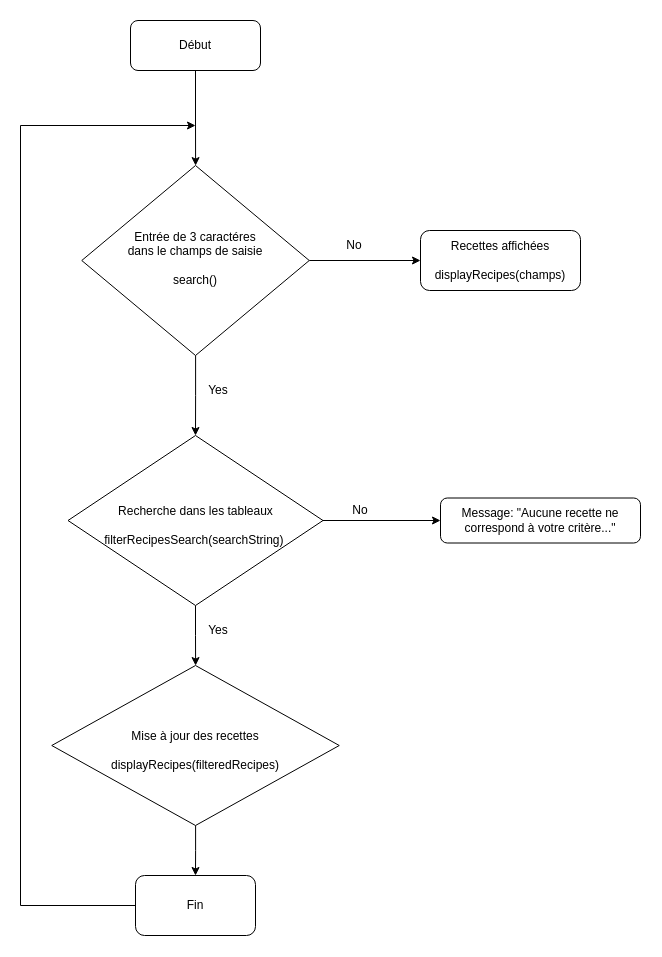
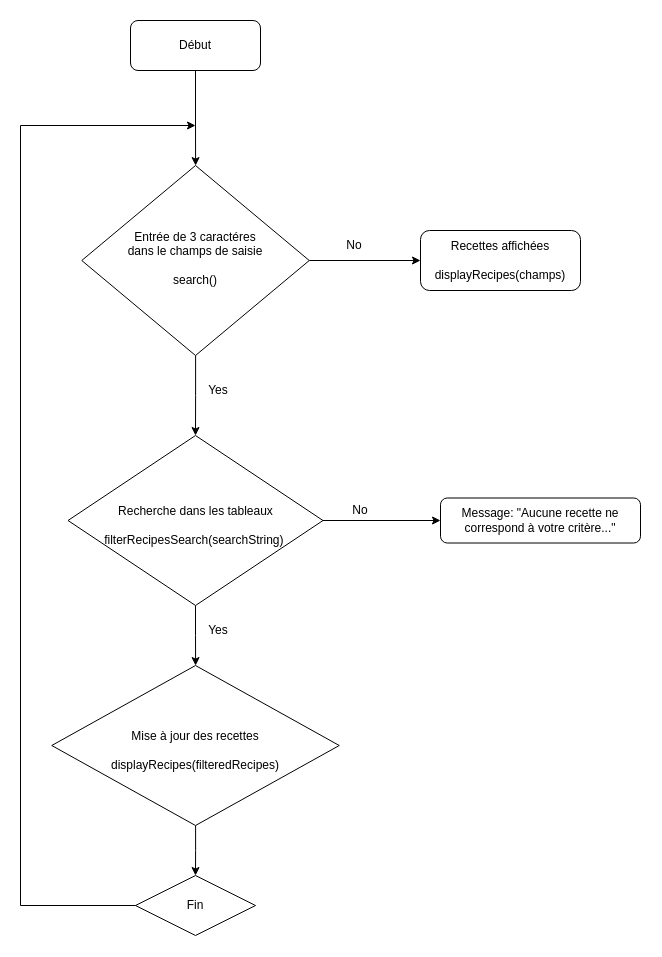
- <mxCell id="17" value="Fin" style="rounded=1;whiteSpace=wrap;html=1;" parent="1" vertex="1"><mxGeometry x="135" y="875" width="120" height="60" as="geometry" /></mxCell>
+ <mxCell id="17" value="Fin" style="rhombus;whiteSpace=wrap;html=1;" parent="1" vertex="1"><mxGeometry x="135" y="875" width="120" height="60" as="geometry" /></mxCell>
